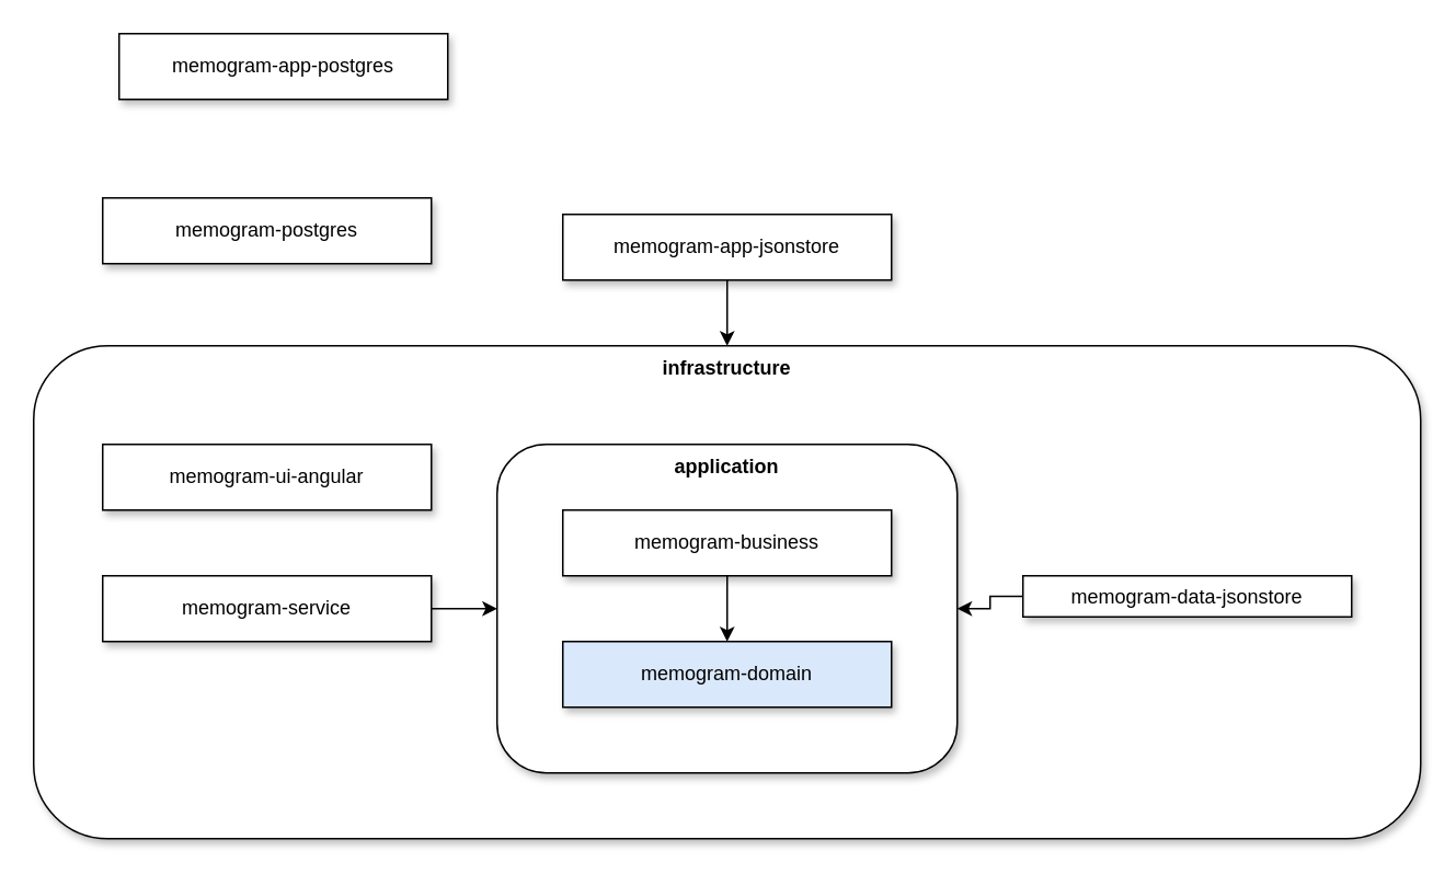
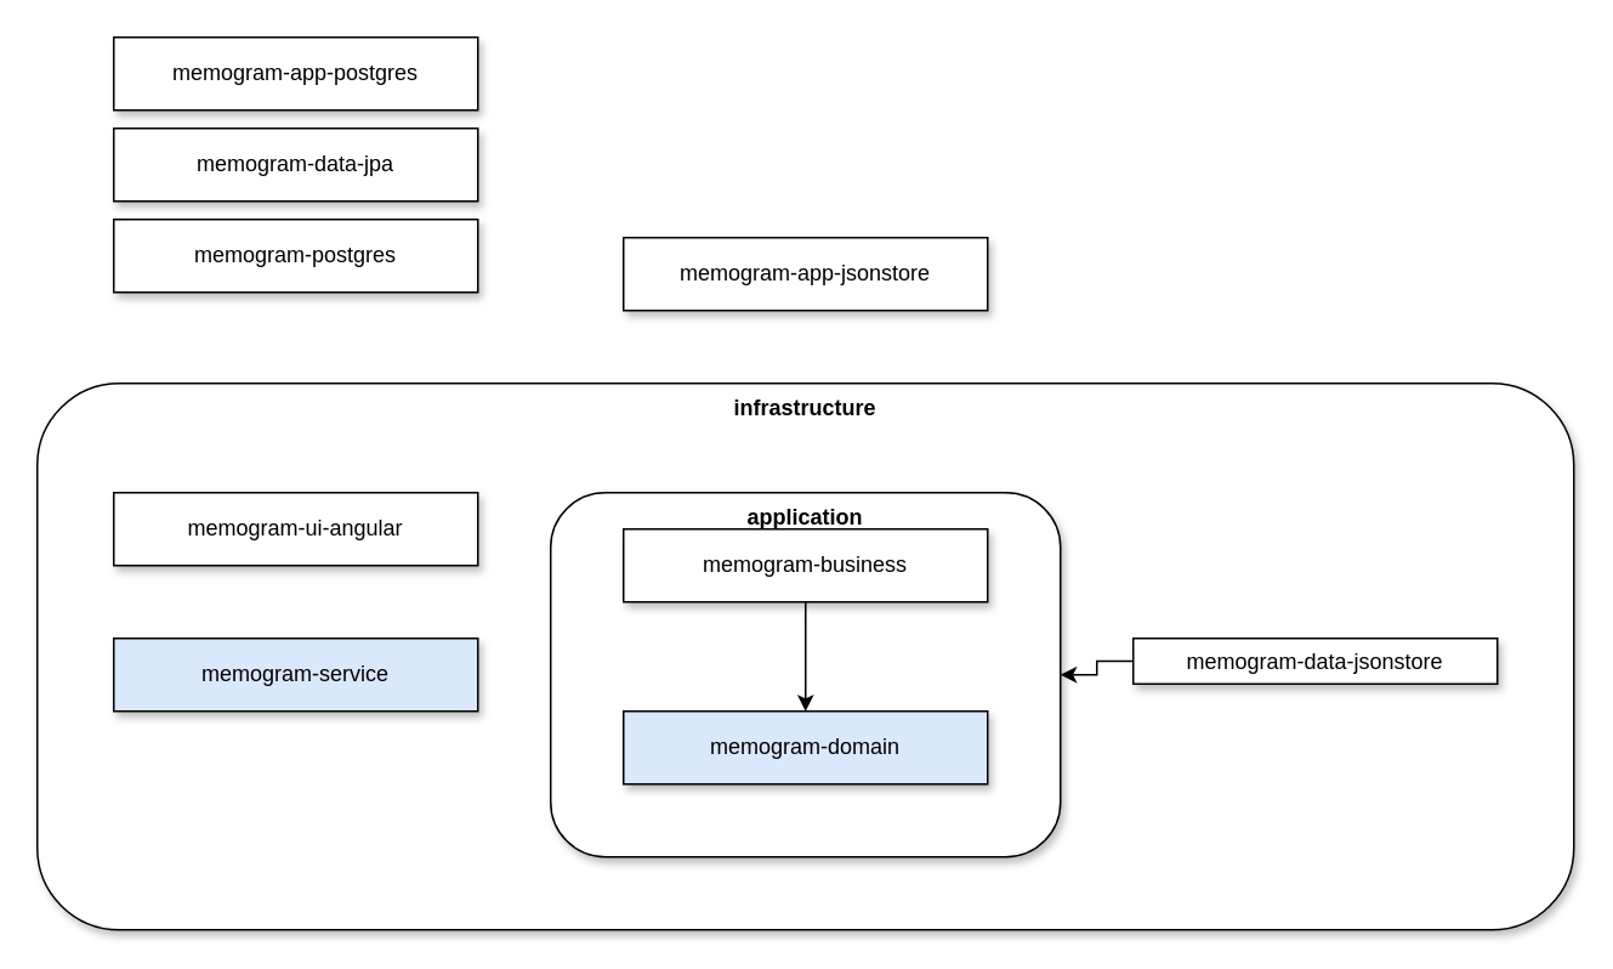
- <mxCell id="16" value="memogram-app-postgres" style="rounded=0;whiteSpace=wrap;html=1;shadow=1;" vertex="1" parent="1"><mxGeometry x="72" y="20" width="200" height="40" as="geometry" /></mxCell>
+ <mxCell id="16" value="memogram-app-postgres" style="rounded=0;whiteSpace=wrap;html=1;shadow=1;" vertex="1" parent="1"><mxGeometry x="62" y="20" width="200" height="40" as="geometry" /></mxCell>
+ <mxCell id="12" value="memogram-data-jpa" style="rounded=0;whiteSpace=wrap;html=1;shadow=1;" vertex="1" parent="1"><mxGeometry x="62" y="70" width="200" height="40" as="geometry" /></mxCell>
- <mxCell id="4" style="edgeStyle=orthogonalEdgeStyle;rounded=0;orthogonalLoop=1;jettySize=auto;html=1;exitX=0.5;exitY=1;exitDx=0;exitDy=0;entryX=0.5;entryY=0;entryDx=0;entryDy=0;" edge="1" parent="1" source="5" target="2"><mxGeometry relative="1" as="geometry" /></mxCell>
- <mxCell id="8" value="memogram-business" style="rounded=0;whiteSpace=wrap;html=1;shadow=1;" vertex="1" parent="1"><mxGeometry x="342" y="310" width="200" height="40" as="geometry" /></mxCell>
+ <mxCell id="8" value="memogram-business" style="rounded=0;whiteSpace=wrap;html=1;shadow=1;" vertex="1" parent="1"><mxGeometry x="342" y="290" width="200" height="40" as="geometry" /></mxCell>
- <mxCell id="10" value="memogram-service" style="rounded=0;whiteSpace=wrap;html=1;shadow=1;" vertex="1" parent="1"><mxGeometry x="62" y="350" width="200" height="40" as="geometry" /></mxCell>
+ <mxCell id="10" value="memogram-service" style="rounded=0;whiteSpace=wrap;html=1;shadow=1;fillColor=#dae8fc;" vertex="1" parent="1"><mxGeometry x="62" y="350" width="200" height="40" as="geometry" /></mxCell>
- <mxCell id="9" style="edgeStyle=orthogonalEdgeStyle;rounded=0;orthogonalLoop=1;jettySize=auto;html=1;exitX=1;exitY=0.5;exitDx=0;exitDy=0;entryX=0;entryY=0.5;entryDx=0;entryDy=0;" edge="1" parent="1" source="10" target="3"><mxGeometry relative="1" as="geometry" /></mxCell>
